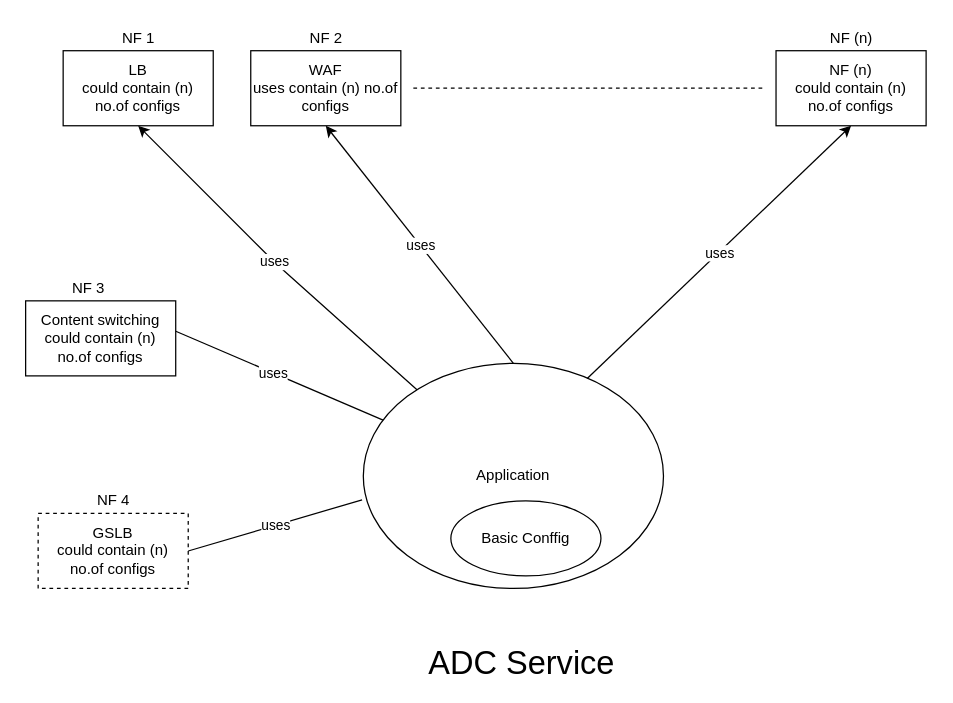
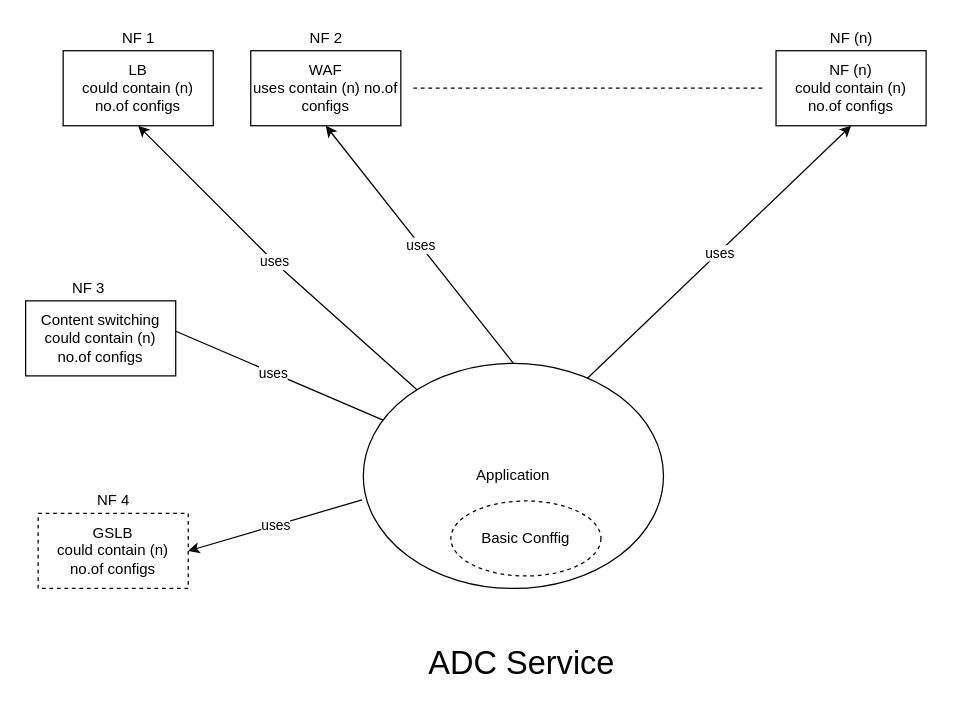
- <mxCell id="20" value="Basic Conffig&lt;br&gt;" style="ellipse;whiteSpace=wrap;html=1;" vertex="1" parent="1"><mxGeometry x="360" y="400" width="120" height="60" as="geometry" /></mxCell>
+ <mxCell id="20" value="Basic Conffig&lt;br&gt;" style="ellipse;whiteSpace=wrap;html=1;dashed=1;" vertex="1" parent="1"><mxGeometry x="360" y="400" width="120" height="60" as="geometry" /></mxCell>
- <mxCell id="24" value="" style="endArrow=none;html=1;entryX=1;entryY=0.5;entryDx=0;entryDy=0;exitX=-0.004;exitY=0.606;exitDx=0;exitDy=0;exitPerimeter=0;" edge="1" parent="1" source="9" target="16"><mxGeometry relative="1" as="geometry"><mxPoint x="305.811" y="459.997" as="sourcePoint" /><mxPoint x="130" y="384.65" as="targetPoint" /></mxGeometry></mxCell>
+ <mxCell id="24" value="" style="endArrow=classic;html=1;entryX=1;entryY=0.5;entryDx=0;entryDy=0;exitX=-0.004;exitY=0.606;exitDx=0;exitDy=0;exitPerimeter=0;" edge="1" parent="1" source="9" target="16"><mxGeometry relative="1" as="geometry"><mxPoint x="305.811" y="459.997" as="sourcePoint" /><mxPoint x="130" y="384.65" as="targetPoint" /></mxGeometry></mxCell>
